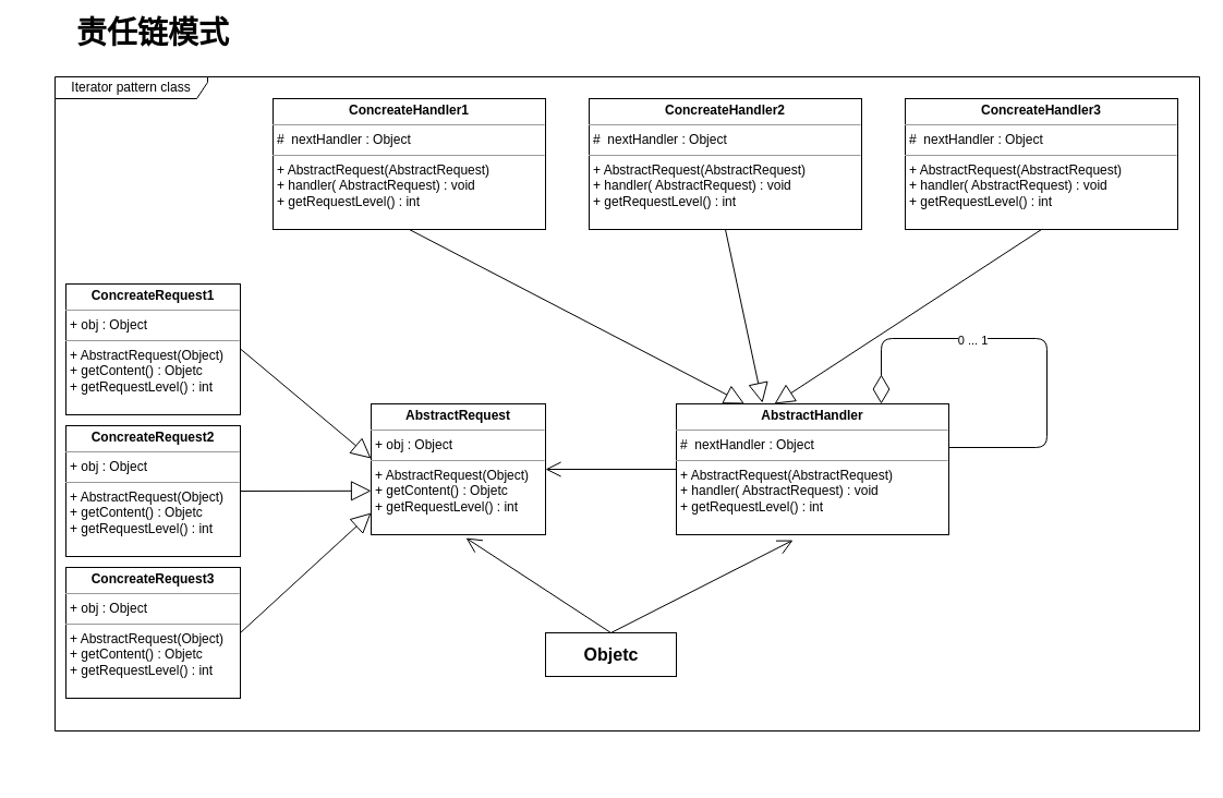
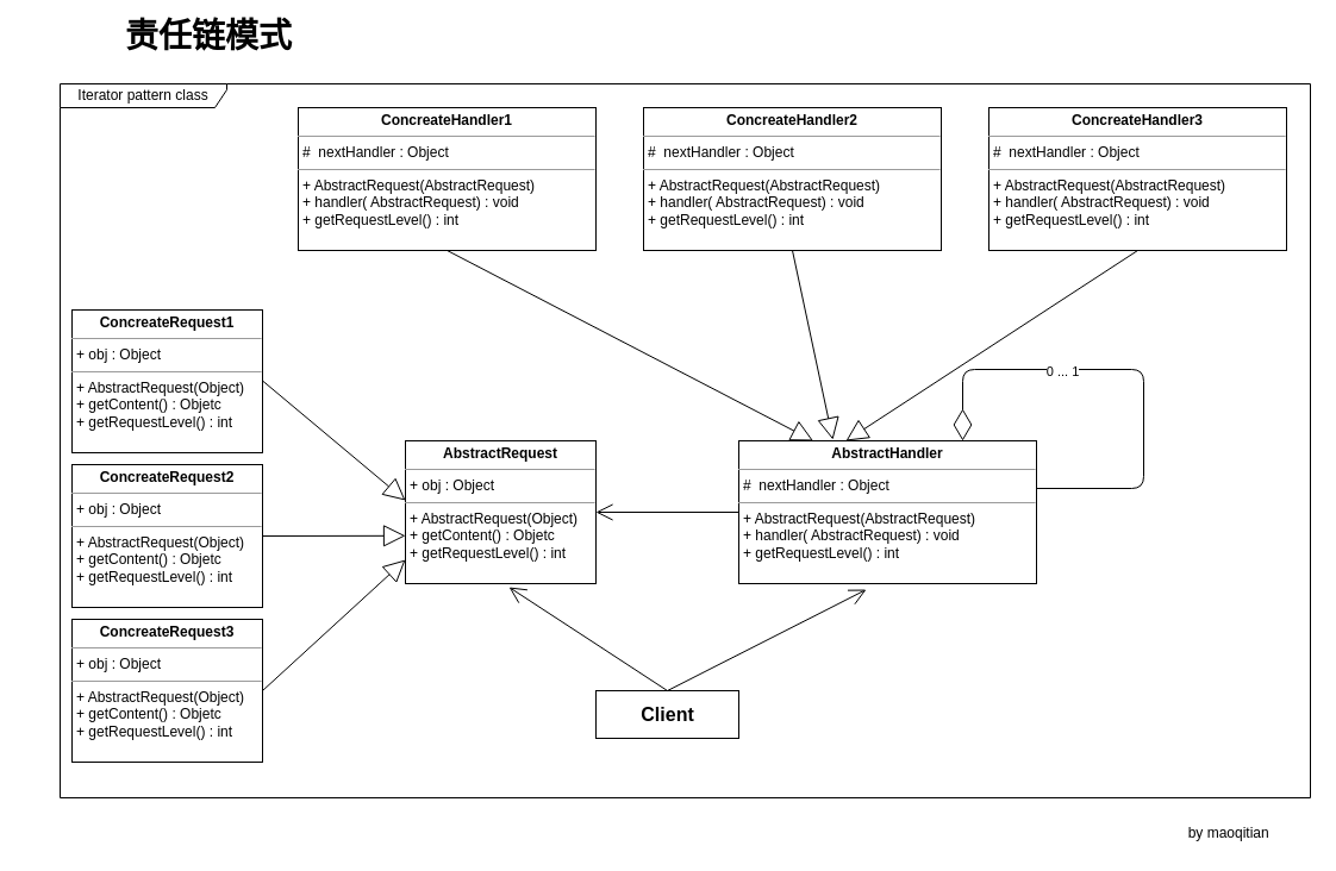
- <mxCell id="23" value="&lt;b&gt;&lt;font style=&quot;font-size: 28px&quot;&gt;责任链模式&lt;/font&gt;&lt;/b&gt;" style="text;html=1;strokeColor=none;fillColor=none;align=center;verticalAlign=middle;whiteSpace=wrap;rounded=0;" vertex="1" parent="1"><mxGeometry x="20" y="20" width="240" height="20" as="geometry" /></mxCell>
+ <mxCell id="23" value="&lt;b&gt;&lt;font style=&quot;font-size: 28px&quot;&gt;责任链模式&lt;/font&gt;&lt;/b&gt;" style="text;html=1;strokeColor=none;fillColor=none;align=center;verticalAlign=middle;whiteSpace=wrap;rounded=0;" vertex="1" parent="1"><mxGeometry x="55" y="20" width="240" height="20" as="geometry" /></mxCell>
- <mxCell id="13" value="&lt;b&gt;&lt;font style=&quot;font-size: 16px&quot;&gt;Objetc&lt;/font&gt;&lt;/b&gt;" style="html=1;" vertex="1" parent="1"><mxGeometry x="500" y="580" width="120" height="40" as="geometry" /></mxCell>
+ <mxCell id="13" value="&lt;b&gt;&lt;font style=&quot;font-size: 16px&quot;&gt;Client&lt;/font&gt;&lt;/b&gt;" style="html=1;" vertex="1" parent="1"><mxGeometry x="500" y="580" width="120" height="40" as="geometry" /></mxCell>
+ <mxCell id="24" value="&amp;nbsp;by maoqitian" style="text;html=1;strokeColor=none;fillColor=none;align=center;verticalAlign=middle;whiteSpace=wrap;rounded=0;" vertex="1" parent="1"><mxGeometry x="960" y="690" width="140" height="20" as="geometry" /></mxCell>
